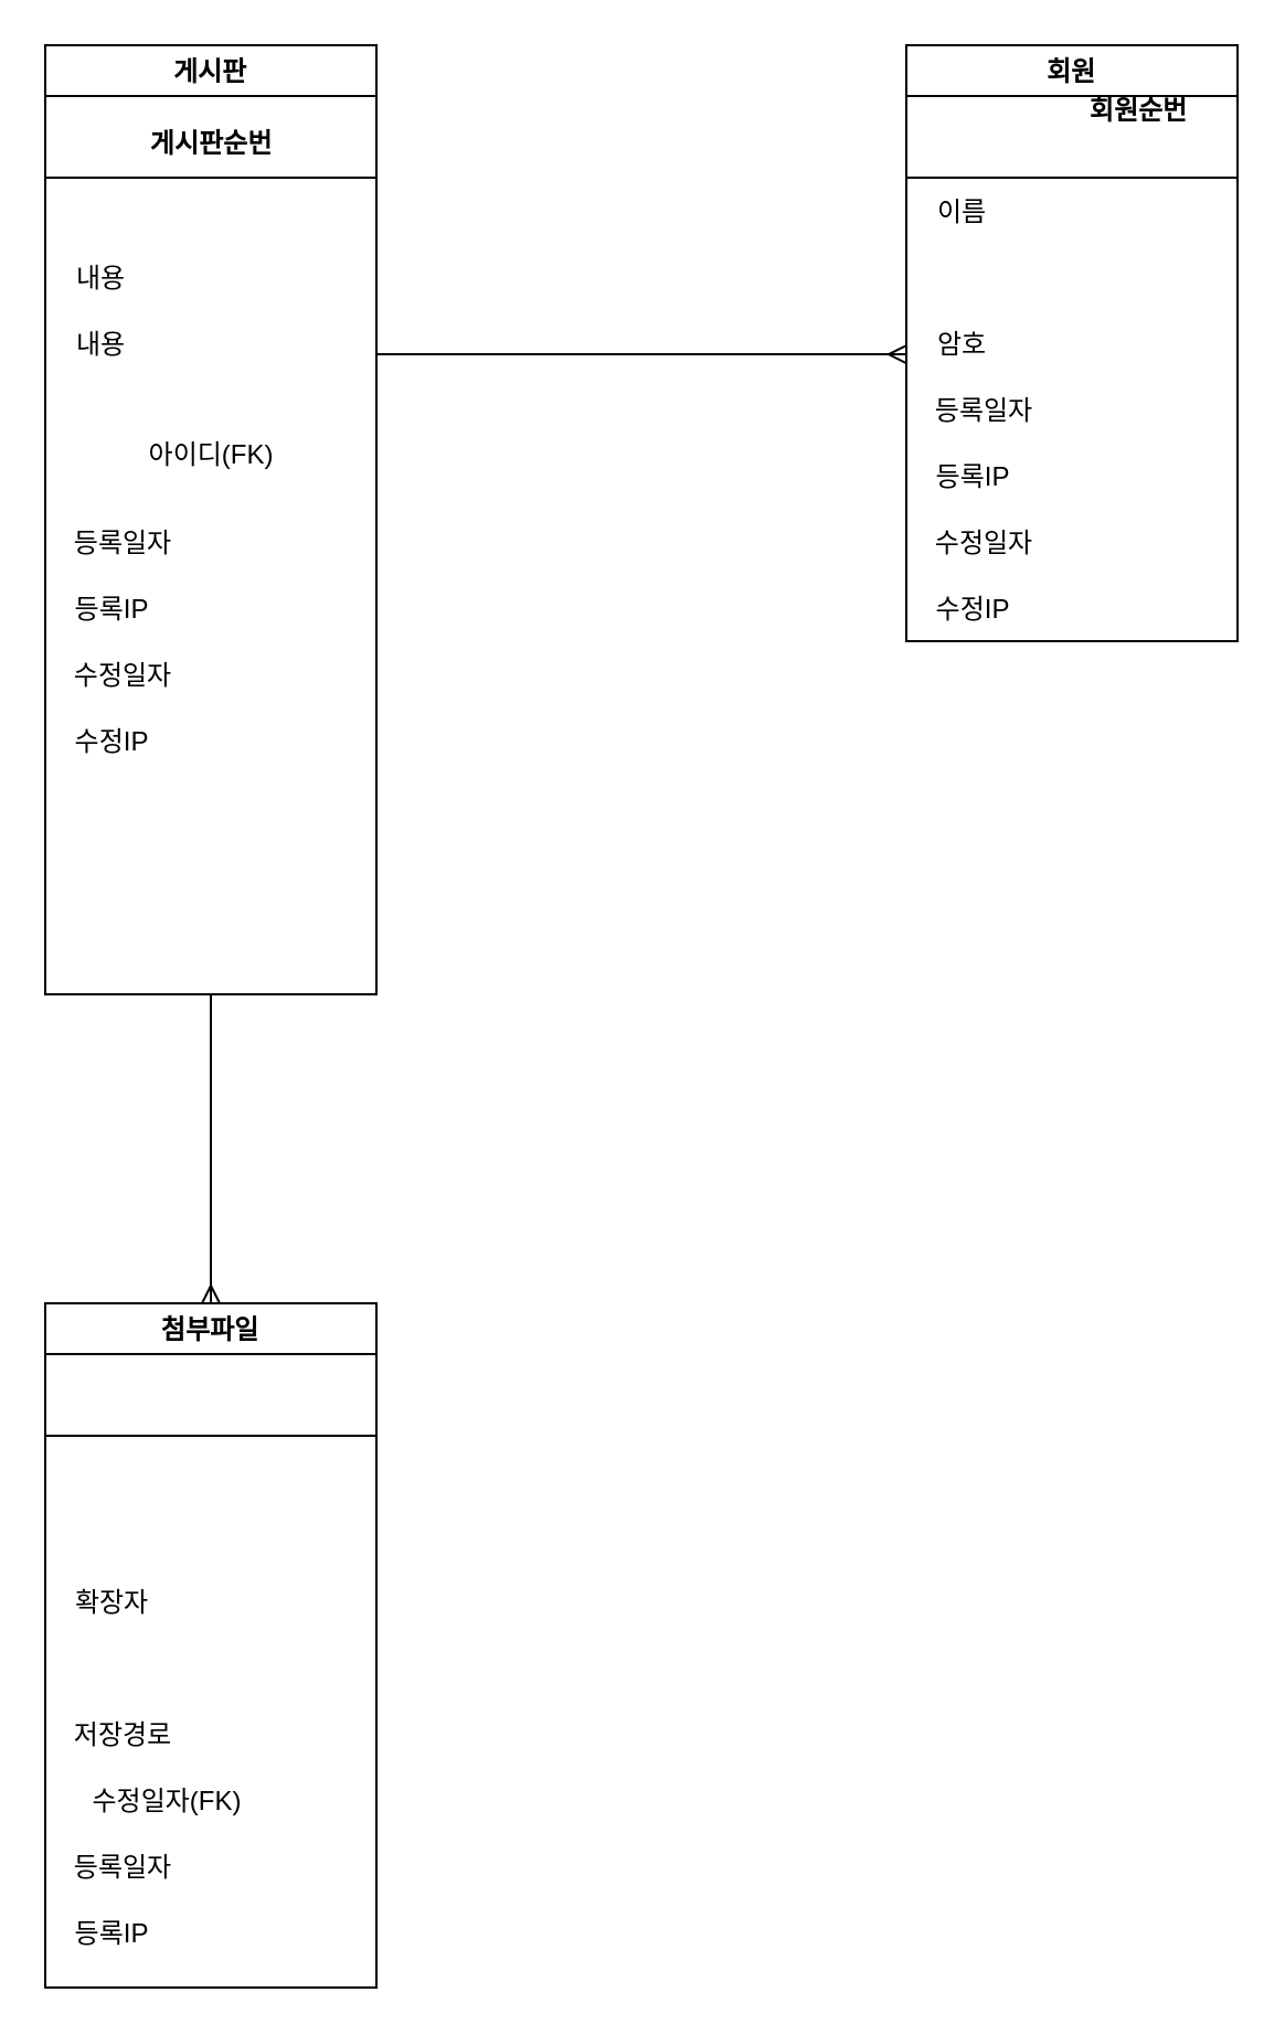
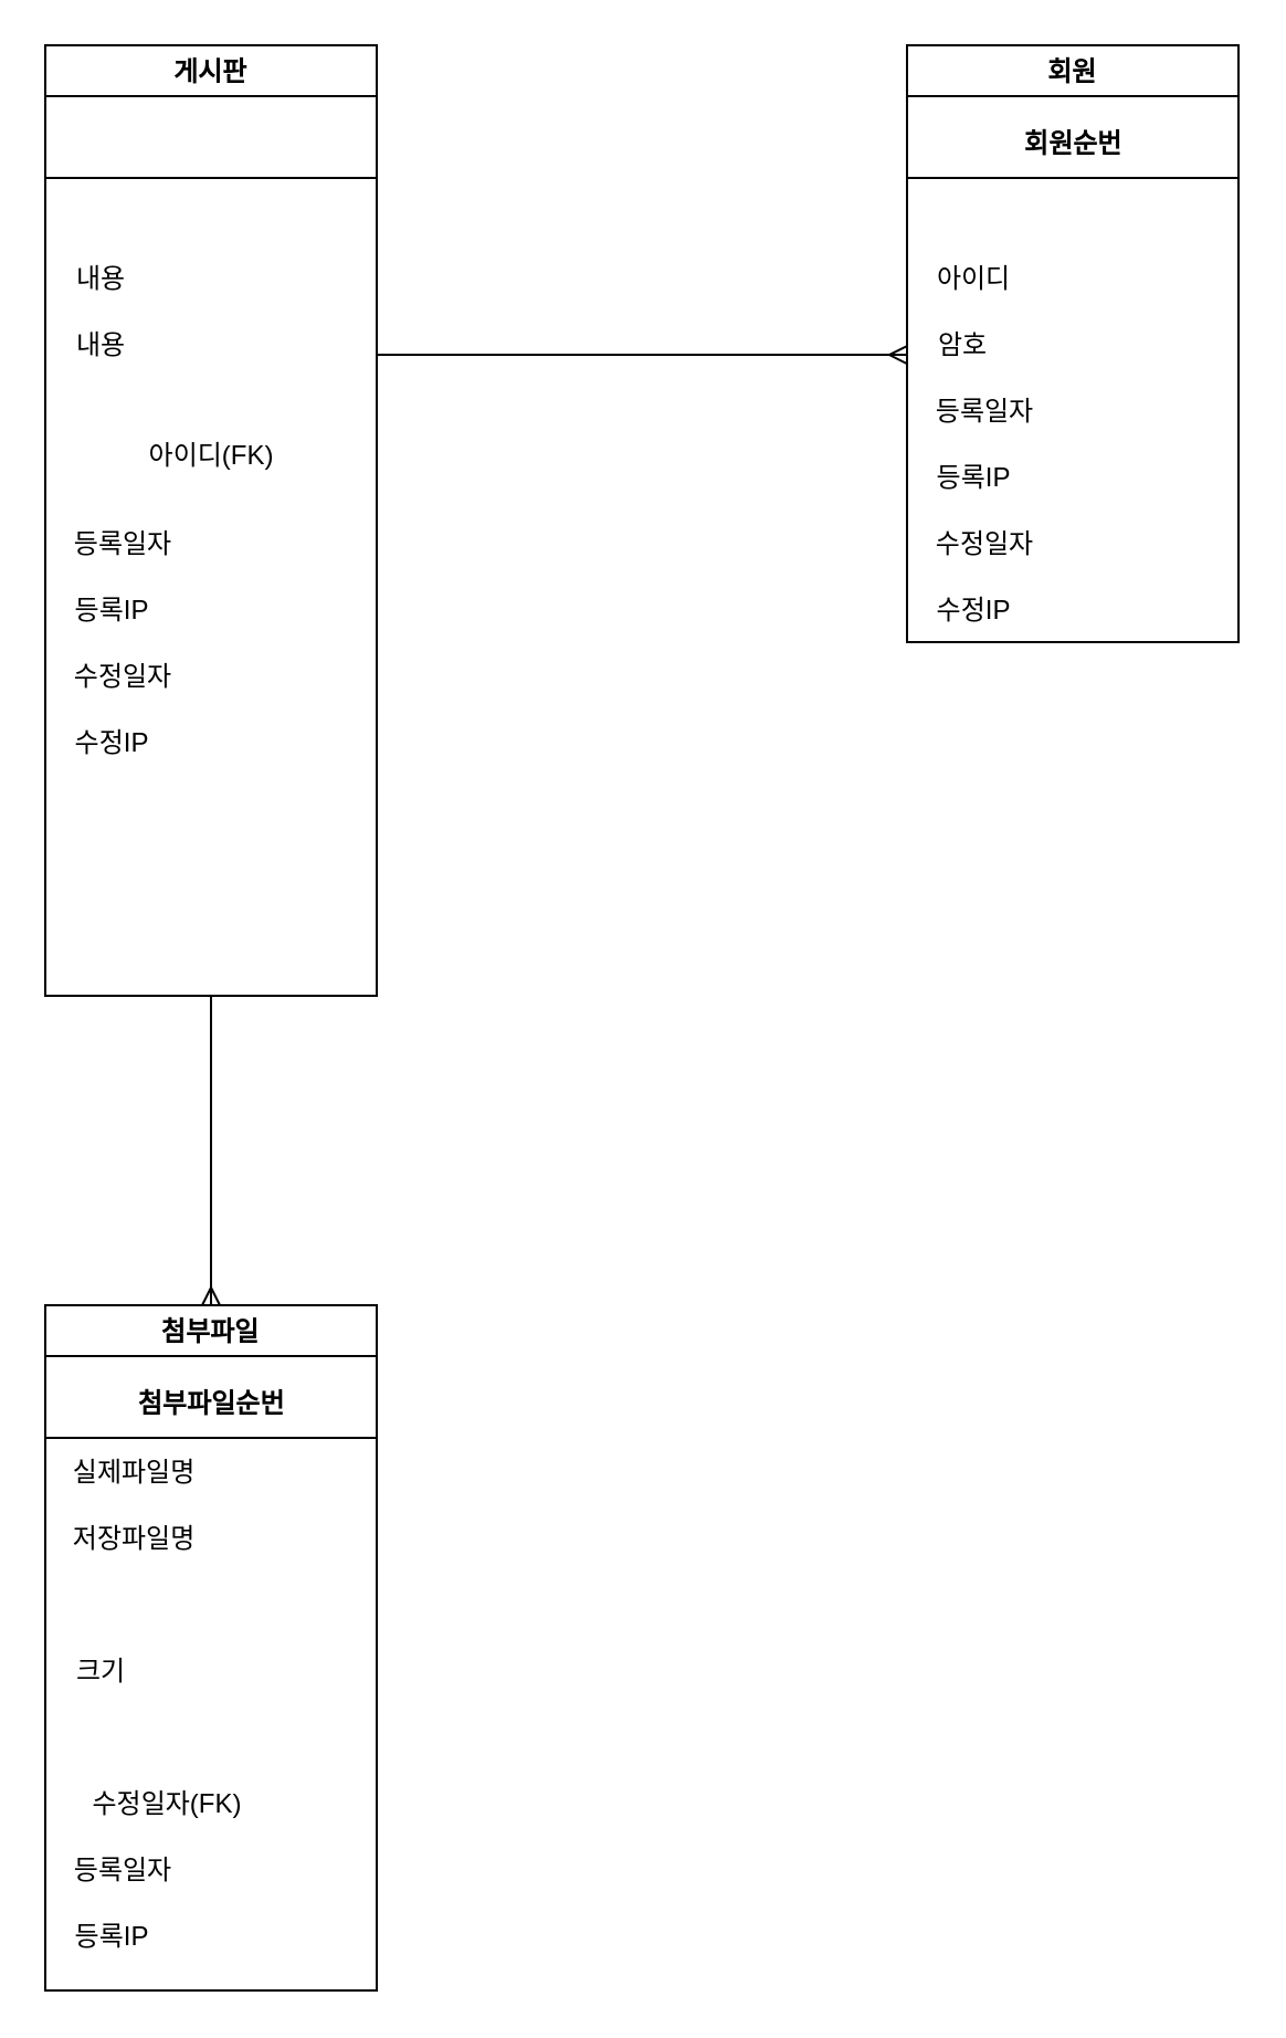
- <mxCell id="3" value="&lt;b&gt;회원순번&lt;/b&gt;" style="text;html=1;align=center;verticalAlign=middle;resizable=0;points=[];autosize=1;strokeColor=none;fillColor=none;strokeWidth=4;" vertex="1" parent="2"><mxGeometry x="70" y="15" width="70" height="30" as="geometry" /></mxCell>
+ <mxCell id="3" value="&lt;b&gt;회원순번&lt;/b&gt;" style="text;html=1;align=center;verticalAlign=middle;resizable=0;points=[];autosize=1;strokeColor=none;fillColor=none;strokeWidth=4;" vertex="1" parent="2"><mxGeometry x="40" y="30" width="70" height="30" as="geometry" /></mxCell>
- <mxCell id="13" value="&lt;b&gt;게시판순번&lt;/b&gt;" style="text;html=1;align=center;verticalAlign=middle;resizable=0;points=[];autosize=1;strokeColor=none;fillColor=none;strokeWidth=4;" vertex="1" parent="12"><mxGeometry x="35" y="30" width="80" height="30" as="geometry" /></mxCell>
- <mxCell id="5" value="&lt;font style=&quot;font-size: 12px;&quot;&gt;이름&lt;/font&gt;" style="text;html=1;align=center;verticalAlign=middle;resizable=0;points=[];autosize=1;strokeColor=none;fillColor=none;fontSize=17;" vertex="1" parent="2"><mxGeometry y="60" width="50" height="30" as="geometry" /></mxCell>
+ <mxCell id="6" value="&lt;font style=&quot;font-size: 12px;&quot;&gt;아이디&lt;/font&gt;" style="text;html=1;align=center;verticalAlign=middle;resizable=0;points=[];autosize=1;strokeColor=none;fillColor=none;fontSize=17;" vertex="1" parent="2"><mxGeometry y="90" width="60" height="30" as="geometry" /></mxCell>
+ <mxCell id="24" value="&lt;b&gt;첨부파일순번&lt;/b&gt;" style="text;html=1;align=center;verticalAlign=middle;resizable=0;points=[];autosize=1;strokeColor=none;fillColor=none;strokeWidth=4;" vertex="1" parent="23"><mxGeometry x="25" y="30" width="100" height="30" as="geometry" /></mxCell>
+ <mxCell id="26" value="&lt;font style=&quot;font-size: 12px;&quot;&gt;실제파일명&lt;/font&gt;" style="text;html=1;align=center;verticalAlign=middle;resizable=0;points=[];autosize=1;strokeColor=none;fillColor=none;fontSize=17;" vertex="1" parent="23"><mxGeometry y="60" width="80" height="30" as="geometry" /></mxCell>
+ <mxCell id="27" value="&lt;font style=&quot;font-size: 12px;&quot;&gt;저장파일명&lt;/font&gt;" style="text;html=1;align=center;verticalAlign=middle;resizable=0;points=[];autosize=1;strokeColor=none;fillColor=none;fontSize=17;" vertex="1" parent="23"><mxGeometry y="90" width="80" height="30" as="geometry" /></mxCell>
- <mxCell id="28" value="&lt;font style=&quot;font-size: 12px;&quot;&gt;확장자&lt;/font&gt;" style="text;html=1;align=center;verticalAlign=middle;resizable=0;points=[];autosize=1;strokeColor=none;fillColor=none;fontSize=17;" vertex="1" parent="23"><mxGeometry y="120" width="60" height="30" as="geometry" /></mxCell>
+ <mxCell id="31" value="&lt;span style=&quot;font-size: 12px;&quot;&gt;크기&lt;/span&gt;" style="text;html=1;align=center;verticalAlign=middle;resizable=0;points=[];autosize=1;strokeColor=none;fillColor=none;fontSize=17;" vertex="1" parent="23"><mxGeometry y="150" width="50" height="30" as="geometry" /></mxCell>
- <mxCell id="32" value="&lt;font style=&quot;font-size: 12px;&quot;&gt;저장경로&lt;/font&gt;" style="text;html=1;align=center;verticalAlign=middle;resizable=0;points=[];autosize=1;strokeColor=none;fillColor=none;fontSize=17;" vertex="1" parent="23"><mxGeometry y="180" width="70" height="30" as="geometry" /></mxCell>
